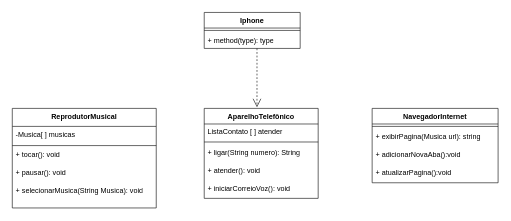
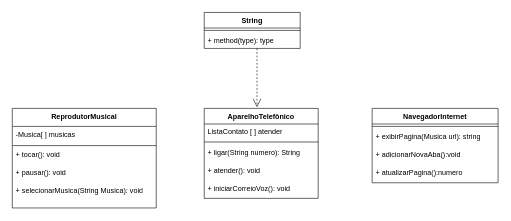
- <mxCell id="19" value="Iphone" style="swimlane;fontStyle=1;align=center;verticalAlign=top;childLayout=stackLayout;horizontal=1;startSize=26;horizontalStack=0;resizeParent=1;resizeParentMax=0;resizeLast=0;collapsible=1;marginBottom=0;whiteSpace=wrap;html=1;" parent="1" vertex="1"><mxGeometry x="340" y="20" width="160" height="60" as="geometry" /></mxCell>
+ <mxCell id="19" value="String" style="swimlane;fontStyle=1;align=center;verticalAlign=top;childLayout=stackLayout;horizontal=1;startSize=26;horizontalStack=0;resizeParent=1;resizeParentMax=0;resizeLast=0;collapsible=1;marginBottom=0;whiteSpace=wrap;html=1;" parent="1" vertex="1"><mxGeometry x="340" y="20" width="160" height="60" as="geometry" /></mxCell>
- <mxCell id="18" value="+ atualizarPagina():void" style="text;strokeColor=none;fillColor=none;align=left;verticalAlign=top;spacingLeft=4;spacingRight=4;overflow=hidden;rotatable=0;points=[[0,0.5],[1,0.5]];portConstraint=eastwest;whiteSpace=wrap;html=1;" parent="14" vertex="1"><mxGeometry y="94" width="210" height="30" as="geometry" /></mxCell>
+ <mxCell id="18" value="+ atualizarPagina():numero" style="text;strokeColor=none;fillColor=none;align=left;verticalAlign=top;spacingLeft=4;spacingRight=4;overflow=hidden;rotatable=0;points=[[0,0.5],[1,0.5]];portConstraint=eastwest;whiteSpace=wrap;html=1;" parent="14" vertex="1"><mxGeometry y="94" width="210" height="30" as="geometry" /></mxCell>
